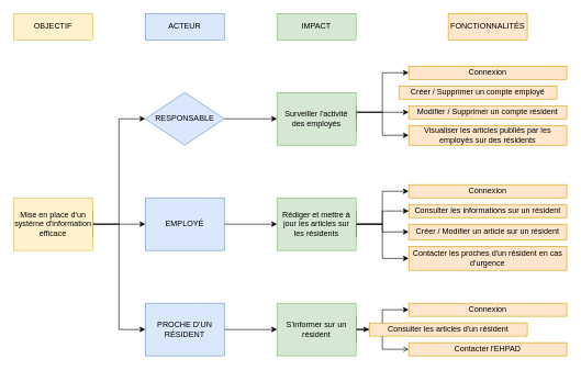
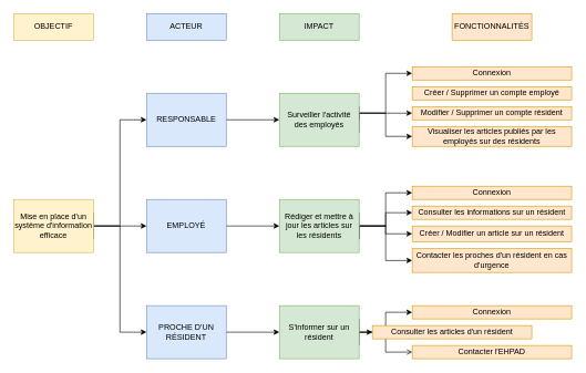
- <mxCell id="33" value="Créer / Supprimer un compte employé" style="rounded=0;whiteSpace=wrap;html=1;fillColor=#ffe6cc;strokeColor=#d79b00;" parent="1" vertex="1"><mxGeometry x="605" y="130" width="240" height="20" as="geometry" /></mxCell>
+ <mxCell id="33" value="Créer / Supprimer un compte employé" style="rounded=0;whiteSpace=wrap;html=1;fillColor=#ffe6cc;strokeColor=#d79b00;" parent="1" vertex="1"><mxGeometry x="620" y="130" width="240" height="20" as="geometry" /></mxCell>
- <mxCell id="15" value="RESPONSABLE" style="rhombus;whiteSpace=wrap;html=1;fillColor=#dae8fc;strokeColor=#6c8ebf;" parent="1" vertex="1"><mxGeometry x="220" y="140" width="120" height="80" as="geometry" /></mxCell>
+ <mxCell id="15" value="RESPONSABLE" style="rounded=0;whiteSpace=wrap;html=1;fillColor=#dae8fc;strokeColor=#6c8ebf;" parent="1" vertex="1"><mxGeometry x="220" y="140" width="120" height="80" as="geometry" /></mxCell>
